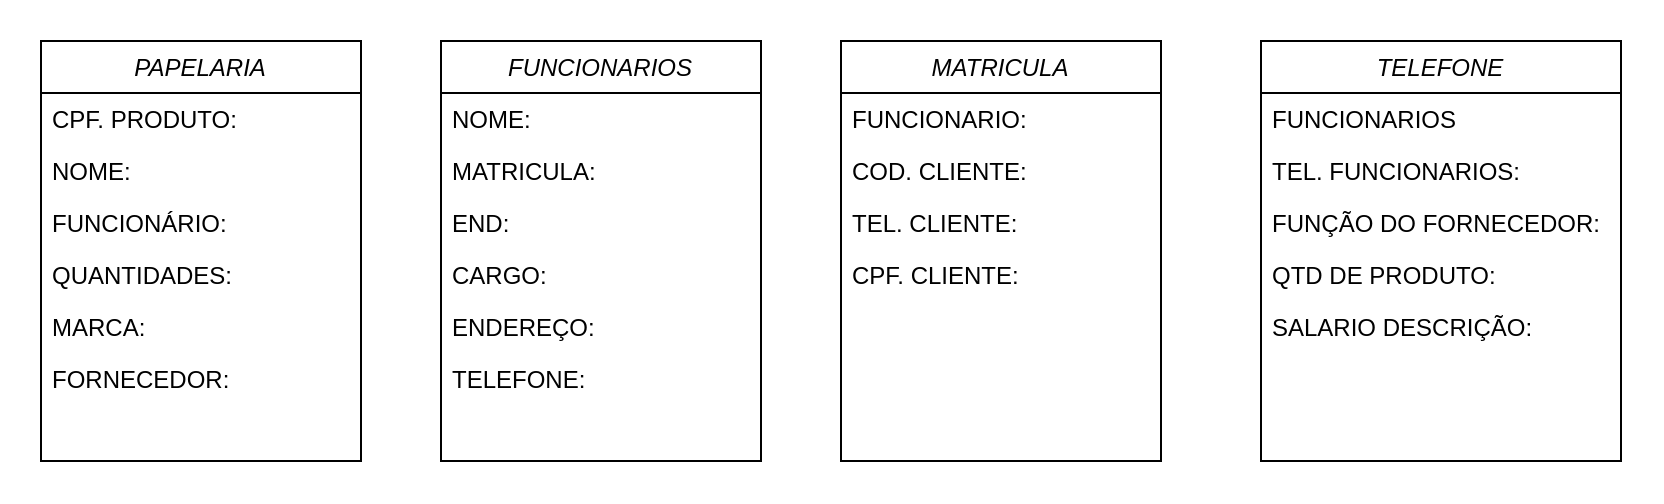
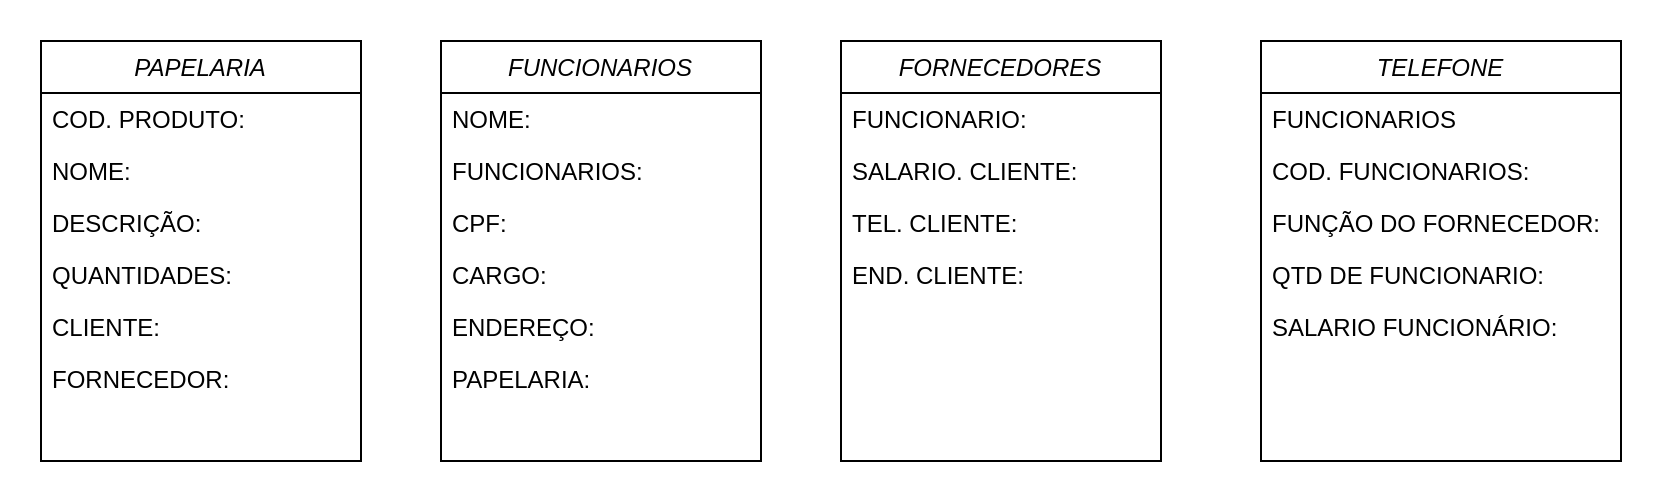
- <mxCell id="16" value="MATRICULA" style="swimlane;fontStyle=2;align=center;verticalAlign=top;childLayout=stackLayout;horizontal=1;startSize=26;horizontalStack=0;resizeParent=1;resizeLast=0;collapsible=1;marginBottom=0;rounded=0;shadow=0;strokeWidth=1;" parent="1" vertex="1"><mxGeometry x="420" y="20" width="160" height="210" as="geometry"><mxRectangle x="230" y="140" width="160" height="26" as="alternateBounds" /></mxGeometry></mxCell>
+ <mxCell id="16" value="FORNECEDORES" style="swimlane;fontStyle=2;align=center;verticalAlign=top;childLayout=stackLayout;horizontal=1;startSize=26;horizontalStack=0;resizeParent=1;resizeLast=0;collapsible=1;marginBottom=0;rounded=0;shadow=0;strokeWidth=1;" parent="1" vertex="1"><mxGeometry x="420" y="20" width="160" height="210" as="geometry"><mxRectangle x="230" y="140" width="160" height="26" as="alternateBounds" /></mxGeometry></mxCell>
- <mxCell id="3" value="CPF. PRODUTO: " style="text;align=left;verticalAlign=top;spacingLeft=4;spacingRight=4;overflow=hidden;rotatable=0;points=[[0,0.5],[1,0.5]];portConstraint=eastwest;" parent="2" vertex="1"><mxGeometry y="26" width="160" height="26" as="geometry" /></mxCell>
+ <mxCell id="3" value="COD. PRODUTO: " style="text;align=left;verticalAlign=top;spacingLeft=4;spacingRight=4;overflow=hidden;rotatable=0;points=[[0,0.5],[1,0.5]];portConstraint=eastwest;" parent="2" vertex="1"><mxGeometry y="26" width="160" height="26" as="geometry" /></mxCell>
- <mxCell id="11" value="MATRICULA:" style="text;align=left;verticalAlign=top;spacingLeft=4;spacingRight=4;overflow=hidden;rotatable=0;points=[[0,0.5],[1,0.5]];portConstraint=eastwest;rounded=0;shadow=0;html=0;" parent="9" vertex="1"><mxGeometry y="52" width="160" height="26" as="geometry" /></mxCell>
+ <mxCell id="11" value="FUNCIONARIOS:" style="text;align=left;verticalAlign=top;spacingLeft=4;spacingRight=4;overflow=hidden;rotatable=0;points=[[0,0.5],[1,0.5]];portConstraint=eastwest;rounded=0;shadow=0;html=0;" parent="9" vertex="1"><mxGeometry y="52" width="160" height="26" as="geometry" /></mxCell>
- <mxCell id="18" value="COD. CLIENTE:" style="text;align=left;verticalAlign=top;spacingLeft=4;spacingRight=4;overflow=hidden;rotatable=0;points=[[0,0.5],[1,0.5]];portConstraint=eastwest;rounded=0;shadow=0;html=0;" parent="16" vertex="1"><mxGeometry y="52" width="160" height="26" as="geometry" /></mxCell>
+ <mxCell id="18" value="SALARIO. CLIENTE:" style="text;align=left;verticalAlign=top;spacingLeft=4;spacingRight=4;overflow=hidden;rotatable=0;points=[[0,0.5],[1,0.5]];portConstraint=eastwest;rounded=0;shadow=0;html=0;" parent="16" vertex="1"><mxGeometry y="52" width="160" height="26" as="geometry" /></mxCell>
- <mxCell id="23" value="TEL. FUNCIONARIOS:" style="text;align=left;verticalAlign=top;spacingLeft=4;spacingRight=4;overflow=hidden;rotatable=0;points=[[0,0.5],[1,0.5]];portConstraint=eastwest;rounded=0;shadow=0;html=0;" parent="21" vertex="1"><mxGeometry y="52" width="180" height="26" as="geometry" /></mxCell>
+ <mxCell id="23" value="COD. FUNCIONARIOS:" style="text;align=left;verticalAlign=top;spacingLeft=4;spacingRight=4;overflow=hidden;rotatable=0;points=[[0,0.5],[1,0.5]];portConstraint=eastwest;rounded=0;shadow=0;html=0;" parent="21" vertex="1"><mxGeometry y="52" width="180" height="26" as="geometry" /></mxCell>
- <mxCell id="5" value="FUNCIONÁRIO: " style="text;align=left;verticalAlign=top;spacingLeft=4;spacingRight=4;overflow=hidden;rotatable=0;points=[[0,0.5],[1,0.5]];portConstraint=eastwest;rounded=0;shadow=0;html=0;" parent="2" vertex="1"><mxGeometry y="78" width="160" height="26" as="geometry" /></mxCell>
+ <mxCell id="5" value="DESCRIÇÃO: " style="text;align=left;verticalAlign=top;spacingLeft=4;spacingRight=4;overflow=hidden;rotatable=0;points=[[0,0.5],[1,0.5]];portConstraint=eastwest;rounded=0;shadow=0;html=0;" parent="2" vertex="1"><mxGeometry y="78" width="160" height="26" as="geometry" /></mxCell>
- <mxCell id="12" value="END:" style="text;align=left;verticalAlign=top;spacingLeft=4;spacingRight=4;overflow=hidden;rotatable=0;points=[[0,0.5],[1,0.5]];portConstraint=eastwest;rounded=0;shadow=0;html=0;" parent="9" vertex="1"><mxGeometry y="78" width="160" height="26" as="geometry" /></mxCell>
+ <mxCell id="12" value="CPF:" style="text;align=left;verticalAlign=top;spacingLeft=4;spacingRight=4;overflow=hidden;rotatable=0;points=[[0,0.5],[1,0.5]];portConstraint=eastwest;rounded=0;shadow=0;html=0;" parent="9" vertex="1"><mxGeometry y="78" width="160" height="26" as="geometry" /></mxCell>
- <mxCell id="20" value="CPF. CLIENTE:" style="text;align=left;verticalAlign=top;spacingLeft=4;spacingRight=4;overflow=hidden;rotatable=0;points=[[0,0.5],[1,0.5]];portConstraint=eastwest;" parent="16" vertex="1"><mxGeometry y="104" width="160" height="26" as="geometry" /></mxCell>
+ <mxCell id="20" value="END. CLIENTE:" style="text;align=left;verticalAlign=top;spacingLeft=4;spacingRight=4;overflow=hidden;rotatable=0;points=[[0,0.5],[1,0.5]];portConstraint=eastwest;" parent="16" vertex="1"><mxGeometry y="104" width="160" height="26" as="geometry" /></mxCell>
- <mxCell id="25" value="QTD DE PRODUTO:" style="text;align=left;verticalAlign=top;spacingLeft=4;spacingRight=4;overflow=hidden;rotatable=0;points=[[0,0.5],[1,0.5]];portConstraint=eastwest;" parent="21" vertex="1"><mxGeometry y="104" width="180" height="26" as="geometry" /></mxCell>
+ <mxCell id="25" value="QTD DE FUNCIONARIO:" style="text;align=left;verticalAlign=top;spacingLeft=4;spacingRight=4;overflow=hidden;rotatable=0;points=[[0,0.5],[1,0.5]];portConstraint=eastwest;" parent="21" vertex="1"><mxGeometry y="104" width="180" height="26" as="geometry" /></mxCell>
- <mxCell id="7" value="MARCA: &#10;&#10;&#10;&#10;&#10;&#10;" style="text;align=left;verticalAlign=top;spacingLeft=4;spacingRight=4;overflow=hidden;rotatable=0;points=[[0,0.5],[1,0.5]];portConstraint=eastwest;" parent="2" vertex="1"><mxGeometry y="130" width="160" height="26" as="geometry" /></mxCell>
+ <mxCell id="7" value="CLIENTE: &#10;&#10;&#10;&#10;&#10;&#10;" style="text;align=left;verticalAlign=top;spacingLeft=4;spacingRight=4;overflow=hidden;rotatable=0;points=[[0,0.5],[1,0.5]];portConstraint=eastwest;" parent="2" vertex="1"><mxGeometry y="130" width="160" height="26" as="geometry" /></mxCell>
- <mxCell id="26" value="SALARIO DESCRIÇÃO:" style="text;align=left;verticalAlign=top;spacingLeft=4;spacingRight=4;overflow=hidden;rotatable=0;points=[[0,0.5],[1,0.5]];portConstraint=eastwest;" vertex="1" parent="21"><mxGeometry y="130" width="180" height="26" as="geometry" /></mxCell>
+ <mxCell id="26" value="SALARIO FUNCIONÁRIO:" style="text;align=left;verticalAlign=top;spacingLeft=4;spacingRight=4;overflow=hidden;rotatable=0;points=[[0,0.5],[1,0.5]];portConstraint=eastwest;" vertex="1" parent="21"><mxGeometry y="130" width="180" height="26" as="geometry" /></mxCell>
- <mxCell id="15" value="TELEFONE:" style="text;align=left;verticalAlign=top;spacingLeft=4;spacingRight=4;overflow=hidden;rotatable=0;points=[[0,0.5],[1,0.5]];portConstraint=eastwest;shadow=1;" parent="9" vertex="1"><mxGeometry y="156" width="160" height="26" as="geometry" /></mxCell>
+ <mxCell id="15" value="PAPELARIA:" style="text;align=left;verticalAlign=top;spacingLeft=4;spacingRight=4;overflow=hidden;rotatable=0;points=[[0,0.5],[1,0.5]];portConstraint=eastwest;shadow=1;" parent="9" vertex="1"><mxGeometry y="156" width="160" height="26" as="geometry" /></mxCell>
